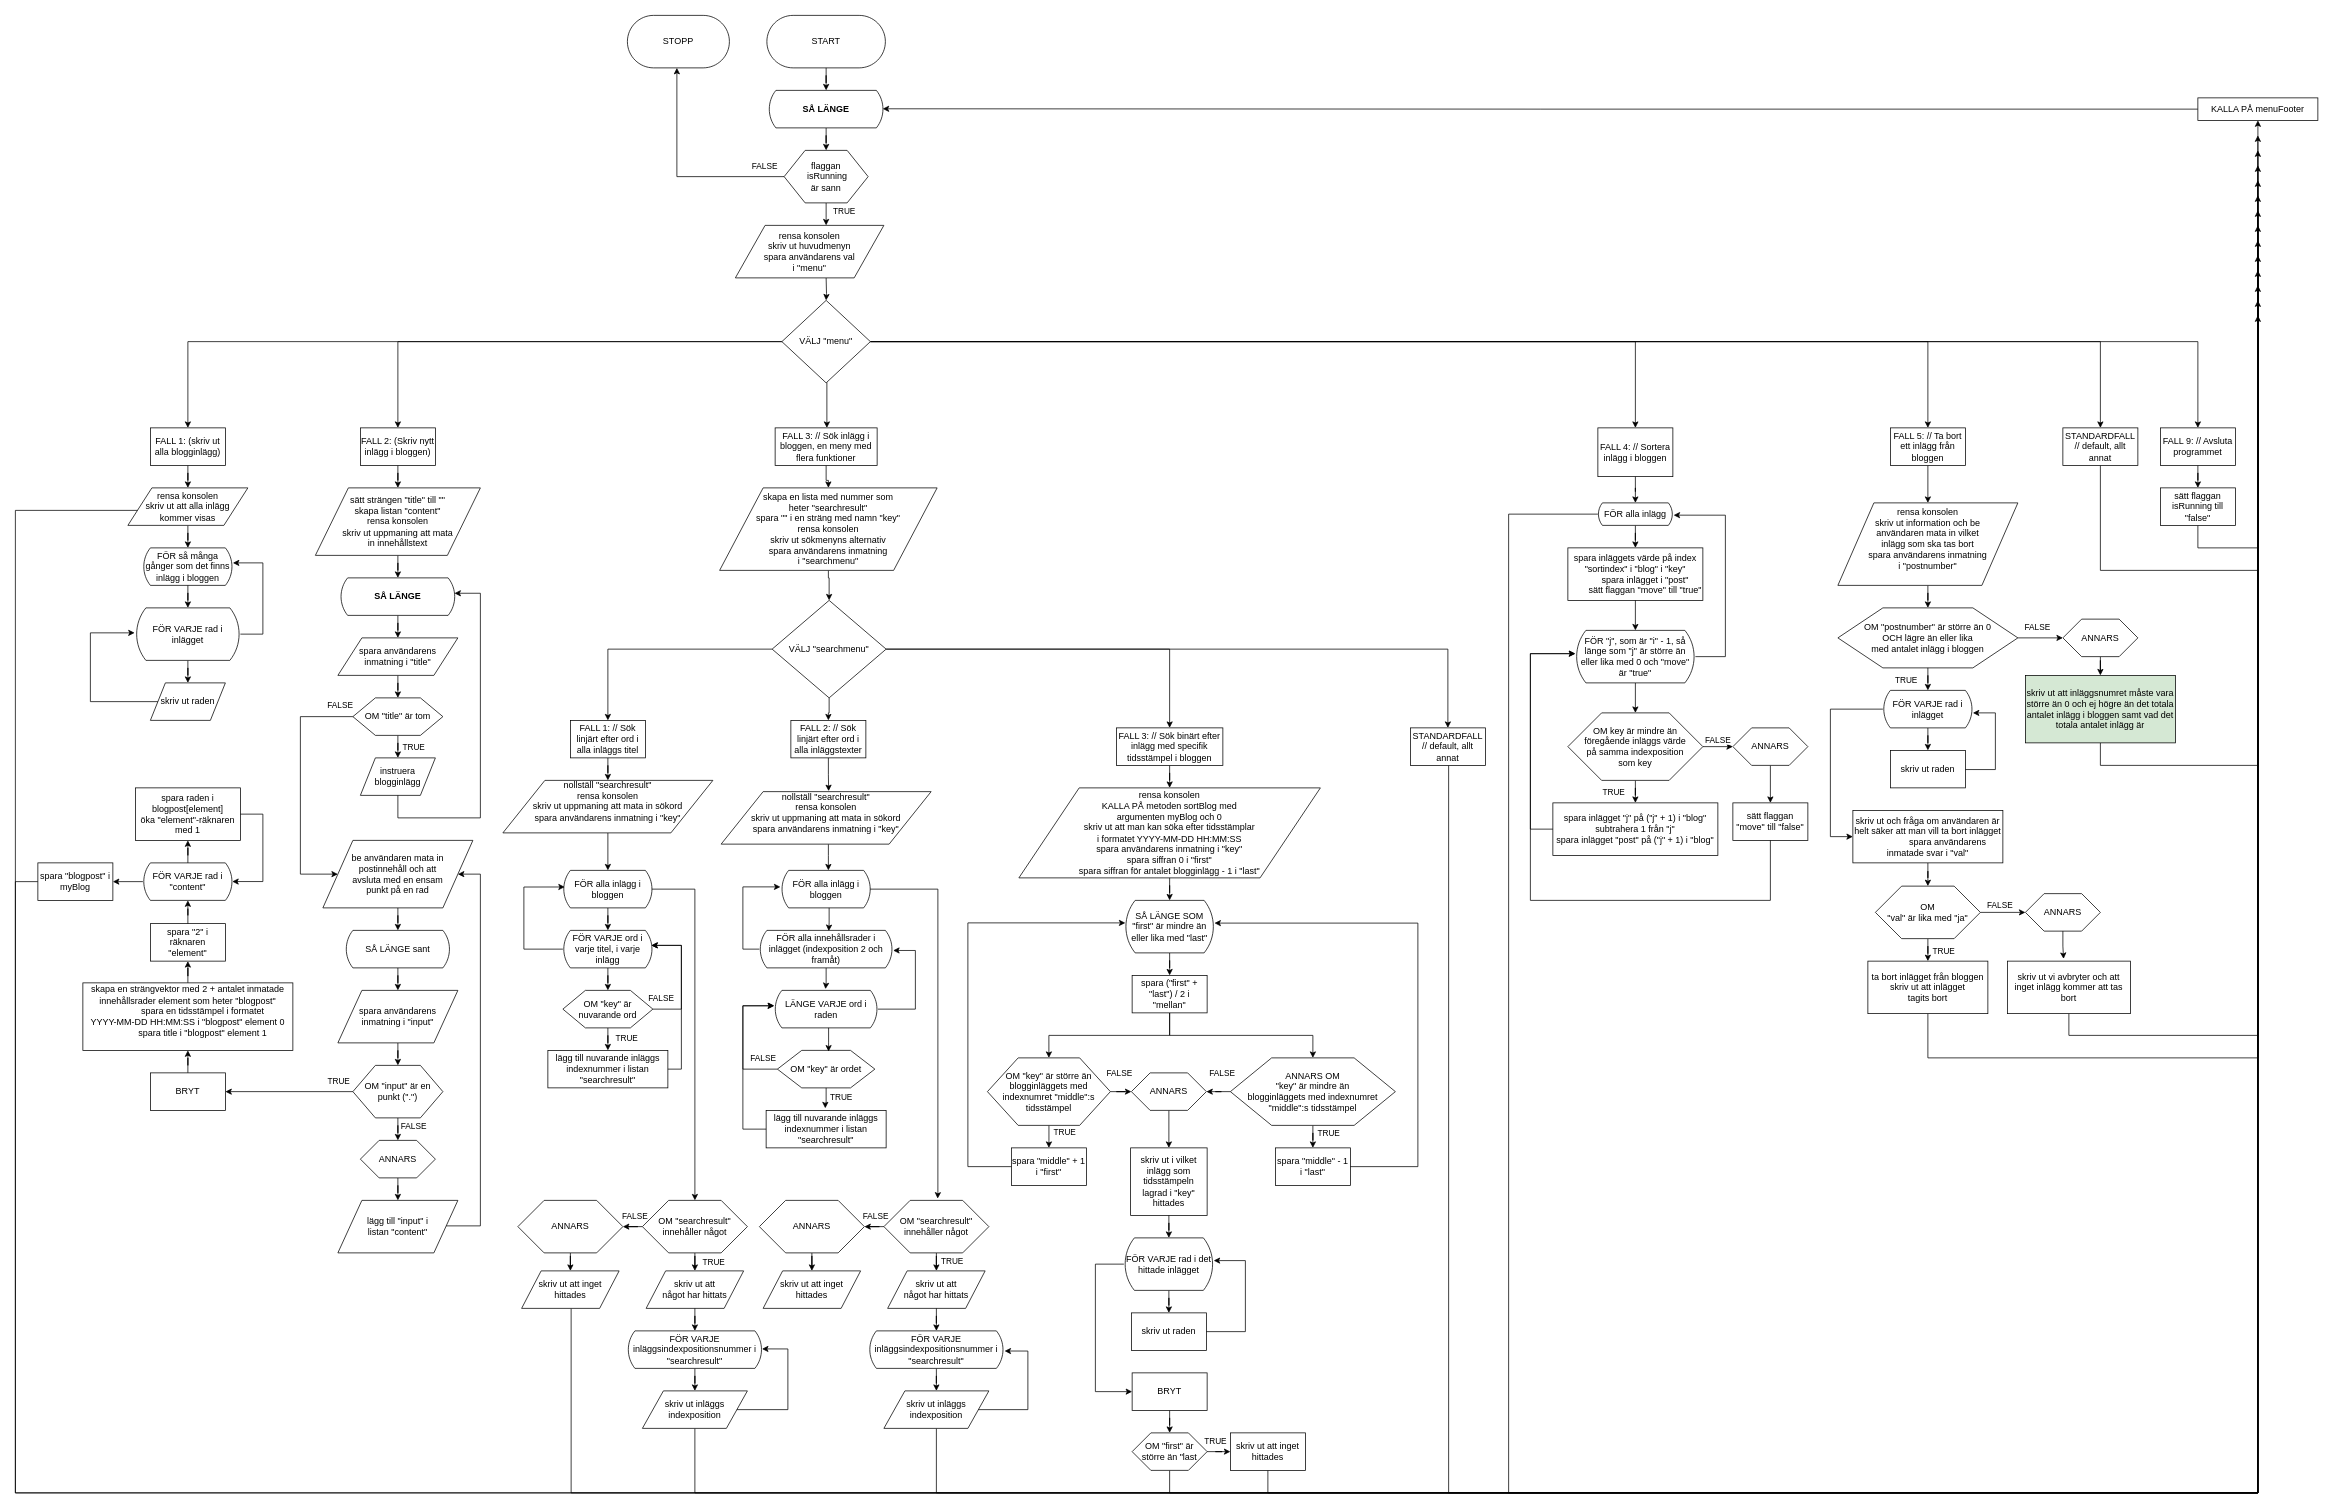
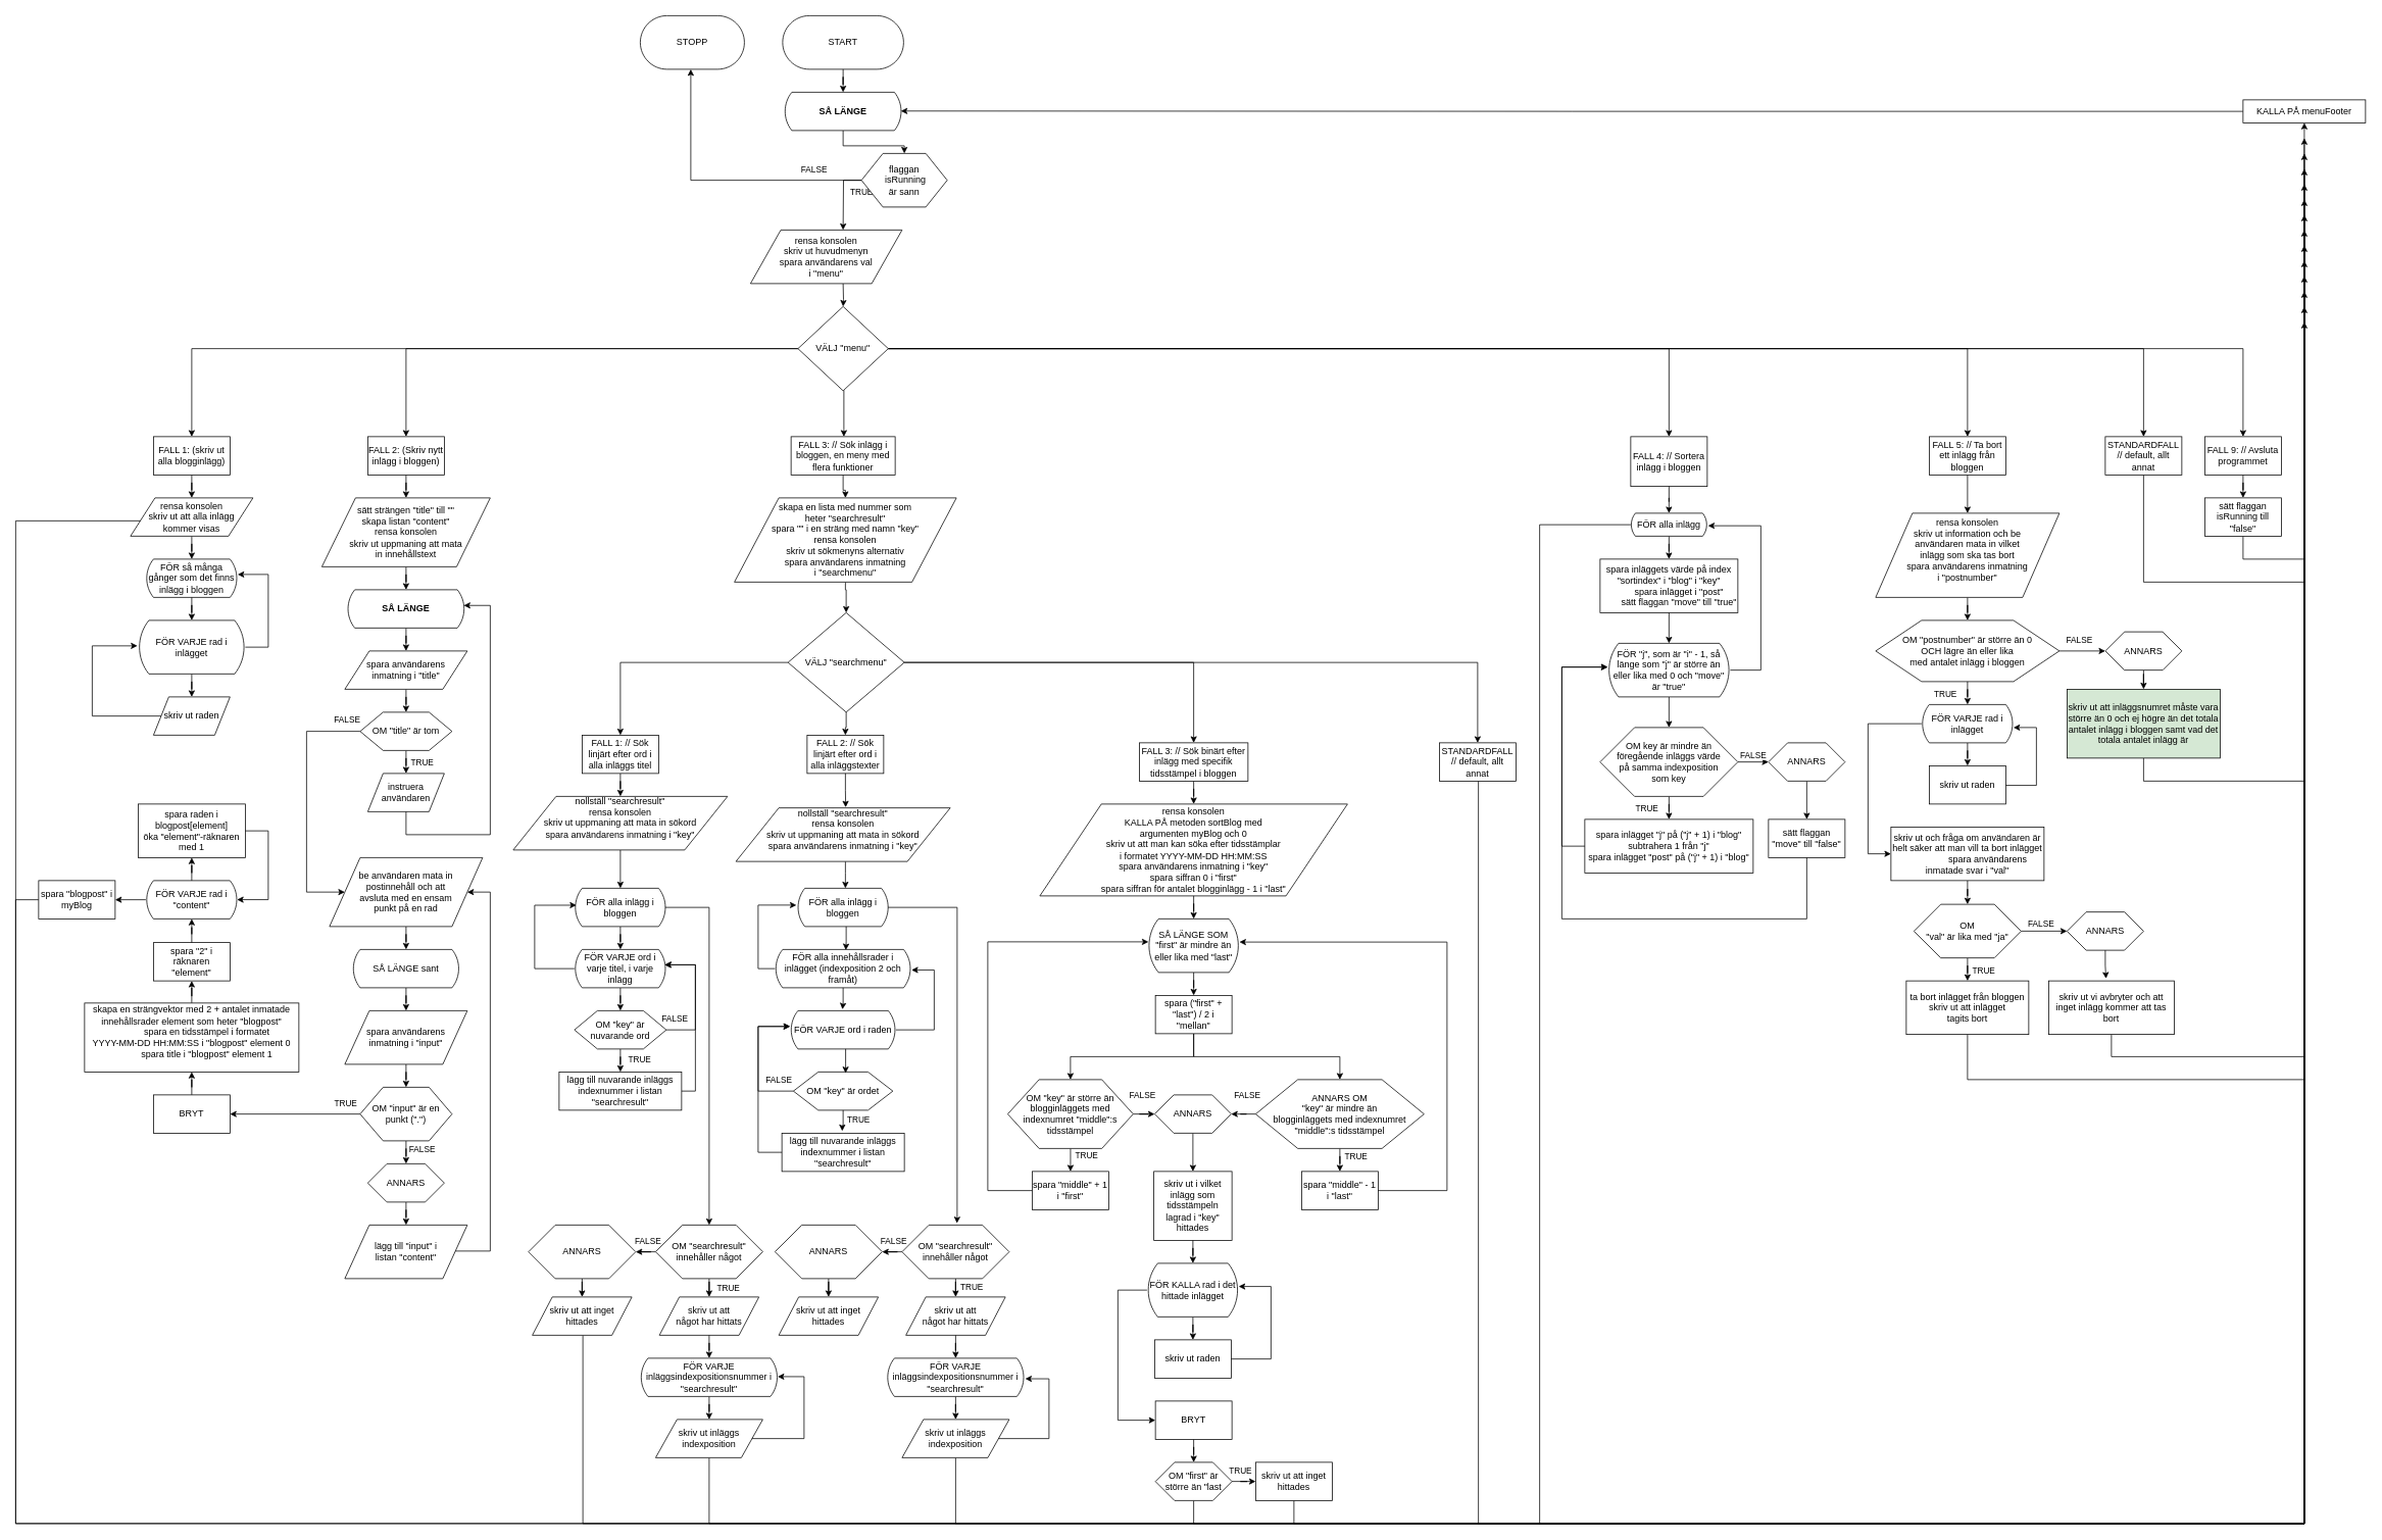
- <mxCell id="30" value="flaggan&lt;br&gt;&amp;nbsp;isRunning&lt;br&gt;är sann" style="shape=hexagon;perimeter=hexagonPerimeter2;whiteSpace=wrap;html=1;size=0.25" parent="1" vertex="1"><mxGeometry x="1045" y="200" width="112" height="70" as="geometry" /></mxCell>
+ <mxCell id="30" value="flaggan&lt;br&gt;&amp;nbsp;isRunning&lt;br&gt;är sann" style="shape=hexagon;perimeter=hexagonPerimeter2;whiteSpace=wrap;html=1;size=0.25" parent="1" vertex="1"><mxGeometry x="1125" y="200" width="112" height="70" as="geometry" /></mxCell>
- <mxCell id="58" value="instruera blogginlägg" style="shape=parallelogram;perimeter=parallelogramPerimeter;whiteSpace=wrap;html=1;dashed=0;" parent="1" vertex="1"><mxGeometry x="480" y="1010" width="100" height="50" as="geometry" /></mxCell>
+ <mxCell id="58" value="instruera användaren" style="shape=parallelogram;perimeter=parallelogramPerimeter;whiteSpace=wrap;html=1;dashed=0;" parent="1" vertex="1"><mxGeometry x="480" y="1010" width="100" height="50" as="geometry" /></mxCell>
- <mxCell id="134" value="LÄNGE VARJE ord i raden" style="html=1;dashed=0;whiteSpace=wrap;shape=mxgraph.dfd.loop" parent="1" vertex="1"><mxGeometry x="1032" y="1320" width="138" height="50" as="geometry" /></mxCell>
+ <mxCell id="134" value="FÖR VARJE ord i raden" style="html=1;dashed=0;whiteSpace=wrap;shape=mxgraph.dfd.loop" parent="1" vertex="1"><mxGeometry x="1032" y="1320" width="138" height="50" as="geometry" /></mxCell>
- <mxCell id="188" value="FÖR VARJE rad i det hittade inlägget" style="html=1;dashed=0;whiteSpace=wrap;shape=mxgraph.dfd.loop" parent="1" vertex="1"><mxGeometry x="1498" y="1650" width="120" height="70" as="geometry" /></mxCell>
+ <mxCell id="188" value="FÖR KALLA rad i det hittade inlägget" style="html=1;dashed=0;whiteSpace=wrap;shape=mxgraph.dfd.loop" parent="1" vertex="1"><mxGeometry x="1498" y="1650" width="120" height="70" as="geometry" /></mxCell>
